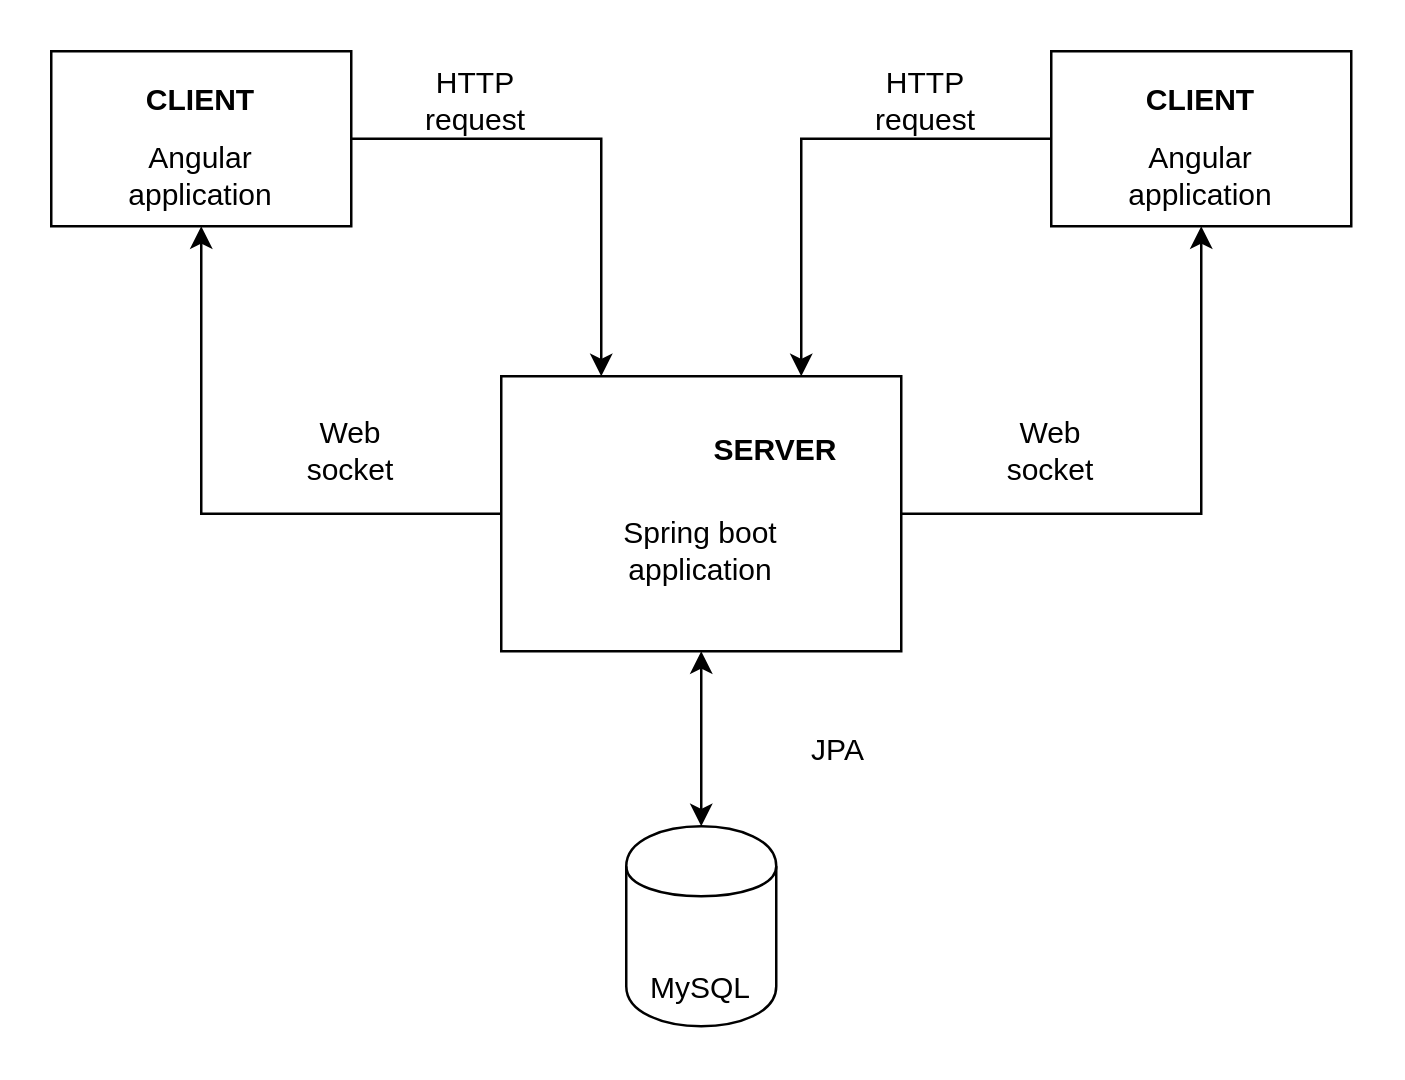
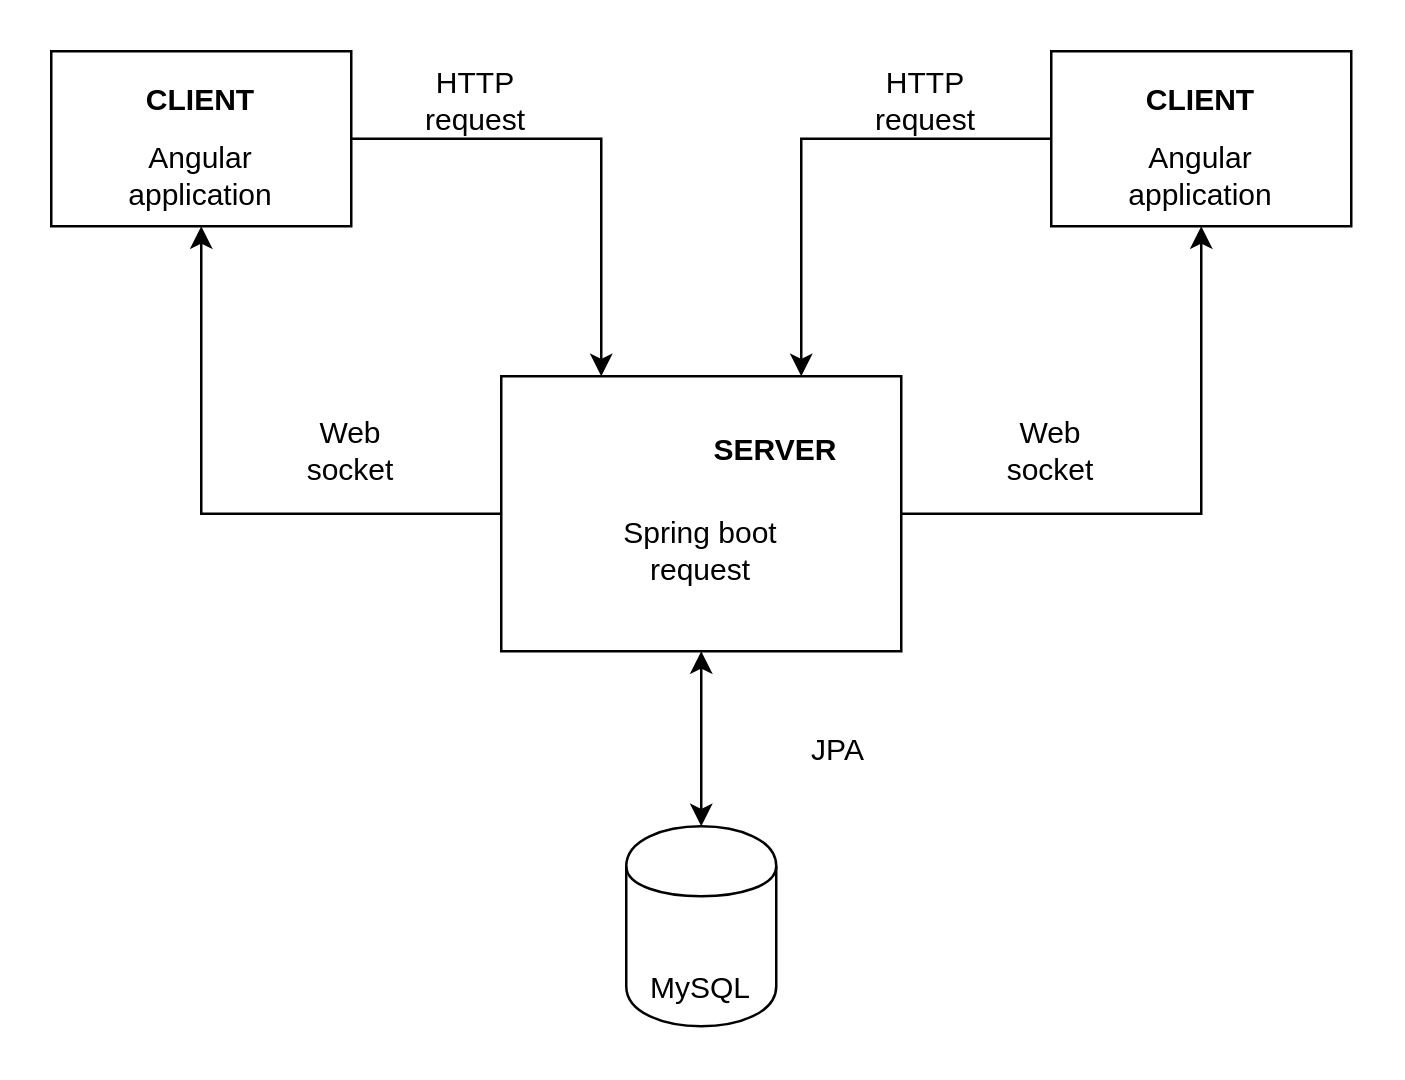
- <mxCell id="5" value="Spring boot application" style="text;html=1;strokeColor=none;fillColor=none;align=center;verticalAlign=middle;whiteSpace=wrap;rounded=0;" vertex="1" parent="1"><mxGeometry x="230" y="210" width="100" height="20" as="geometry" /></mxCell>
+ <mxCell id="5" value="Spring boot request" style="text;html=1;strokeColor=none;fillColor=none;align=center;verticalAlign=middle;whiteSpace=wrap;rounded=0;" vertex="1" parent="1"><mxGeometry x="230" y="210" width="100" height="20" as="geometry" /></mxCell>
